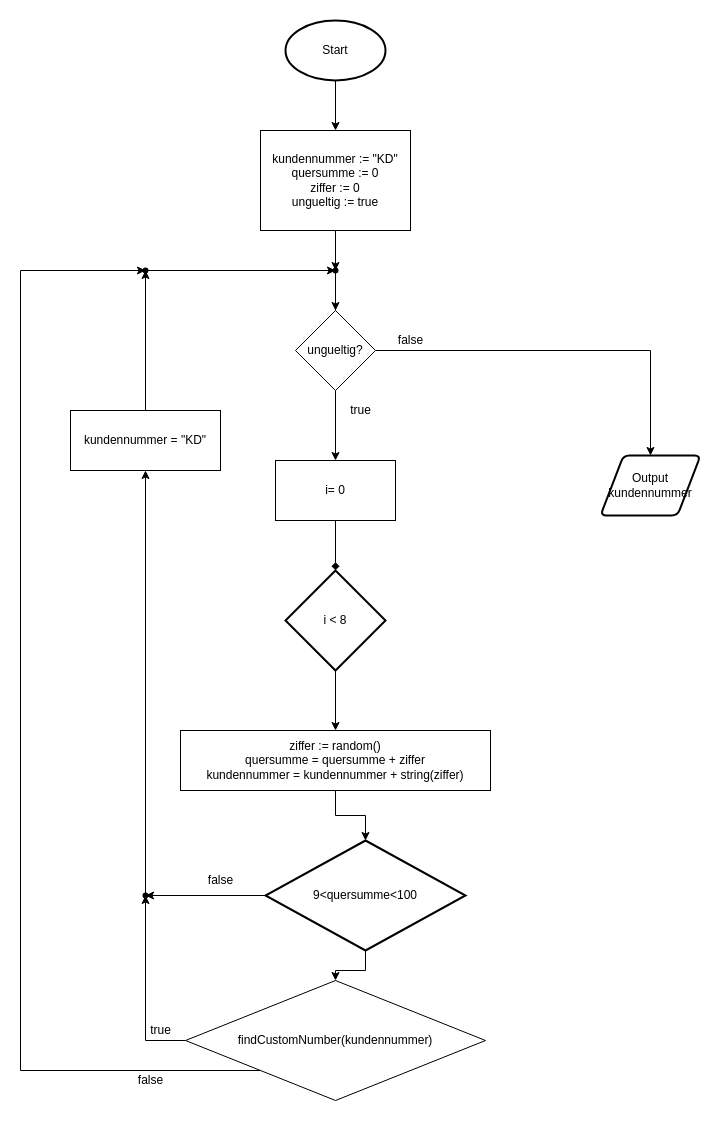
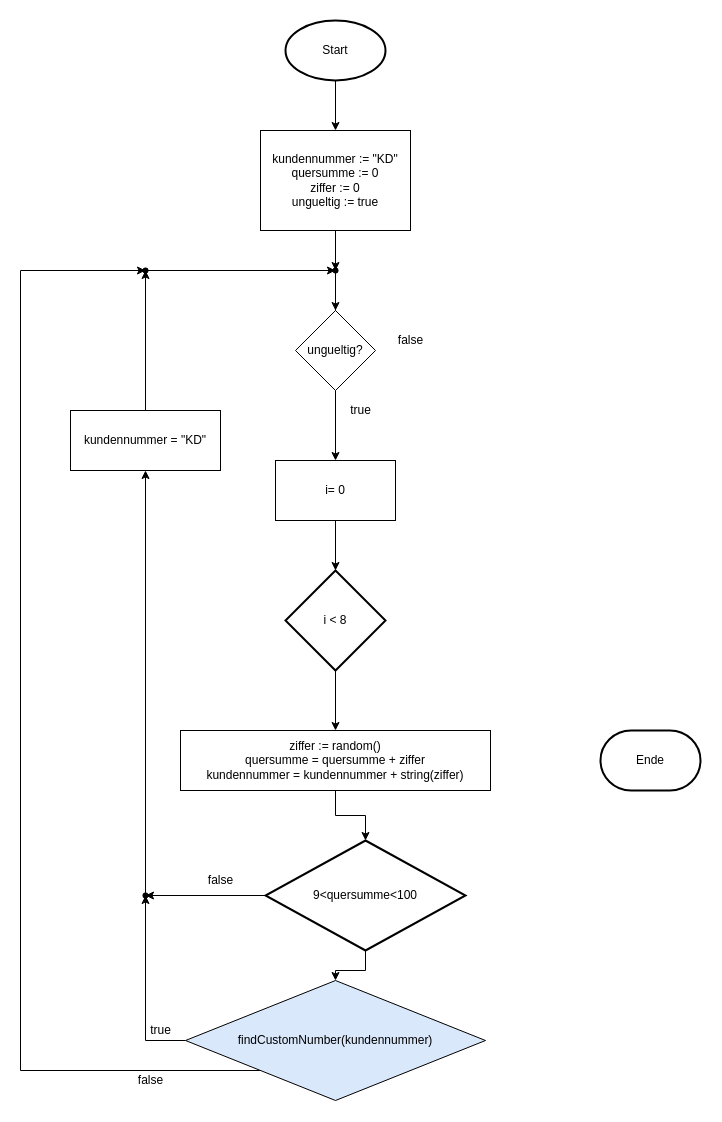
- <mxCell id="7" style="edgeStyle=orthogonalEdgeStyle;rounded=0;orthogonalLoop=1;jettySize=auto;html=1;exitX=1;exitY=0.5;exitDx=0;exitDy=0;entryX=0.5;entryY=0;entryDx=0;entryDy=0;" edge="1" parent="1" source="8" target="18"><mxGeometry relative="1" as="geometry"><mxPoint x="510" y="350" as="targetPoint" /></mxGeometry></mxCell>
- <mxCell id="18" value="Output kundennummer" style="shape=parallelogram;html=1;strokeWidth=2;perimeter=parallelogramPerimeter;whiteSpace=wrap;rounded=1;arcSize=12;size=0.23;" vertex="1" parent="1"><mxGeometry x="600" y="455" width="100" height="60" as="geometry" /></mxCell>
- <mxCell id="9" style="edgeStyle=orthogonalEdgeStyle;rounded=0;orthogonalLoop=1;jettySize=auto;html=1;exitX=0.5;exitY=1;exitDx=0;exitDy=0;entryX=0.5;entryY=0;entryDx=0;entryDy=0;entryPerimeter=0;endArrow=diamond;" edge="1" parent="1" source="10" target="14"><mxGeometry relative="1" as="geometry" /></mxCell>
+ <mxCell id="9" style="edgeStyle=orthogonalEdgeStyle;rounded=0;orthogonalLoop=1;jettySize=auto;html=1;exitX=0.5;exitY=1;exitDx=0;exitDy=0;entryX=0.5;entryY=0;entryDx=0;entryDy=0;entryPerimeter=0;" edge="1" parent="1" source="10" target="14"><mxGeometry relative="1" as="geometry" /></mxCell>
+ <mxCell id="17" value="Ende" style="strokeWidth=2;html=1;shape=mxgraph.flowchart.terminator;whiteSpace=wrap;" vertex="1" parent="1"><mxGeometry x="600" y="730" width="100" height="60" as="geometry" /></mxCell>
- <mxCell id="25" value="findCustomNumber(kundennummer)" style="rhombus;whiteSpace=wrap;html=1;" vertex="1" parent="1"><mxGeometry x="185" y="980" width="300" height="120" as="geometry" /></mxCell>
+ <mxCell id="25" value="findCustomNumber(kundennummer)" style="rhombus;whiteSpace=wrap;html=1;fillColor=#dae8fc;" vertex="1" parent="1"><mxGeometry x="185" y="980" width="300" height="120" as="geometry" /></mxCell>
